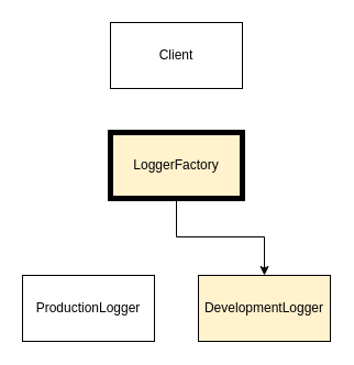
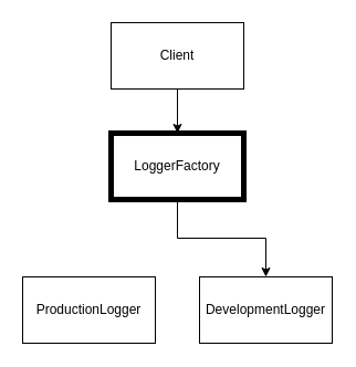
+ <mxCell id="6" style="edgeStyle=orthogonalEdgeStyle;rounded=0;orthogonalLoop=1;jettySize=auto;html=1;entryX=0.5;entryY=0;entryDx=0;entryDy=0;" parent="1" source="7" target="3" edge="1"><mxGeometry relative="1" as="geometry" /></mxCell>
- <mxCell id="3" value="LoggerFactory" style="rounded=0;whiteSpace=wrap;html=1;strokeWidth=5;fillColor=#fff2cc;" parent="1" vertex="1"><mxGeometry x="100" y="120" width="120" height="60" as="geometry" /></mxCell>
+ <mxCell id="3" value="LoggerFactory" style="rounded=0;whiteSpace=wrap;html=1;strokeWidth=5" parent="1" vertex="1"><mxGeometry x="100" y="120" width="120" height="60" as="geometry" /></mxCell>
- <mxCell id="5" value="DevelopmentLogger" style="rounded=0;whiteSpace=wrap;html=1;fillColor=#fff2cc;" parent="1" vertex="1"><mxGeometry x="180" y="250" width="120" height="60" as="geometry" /></mxCell>
+ <mxCell id="5" value="DevelopmentLogger" style="rounded=0;whiteSpace=wrap;html=1;" parent="1" vertex="1"><mxGeometry x="180" y="250" width="120" height="60" as="geometry" /></mxCell>
